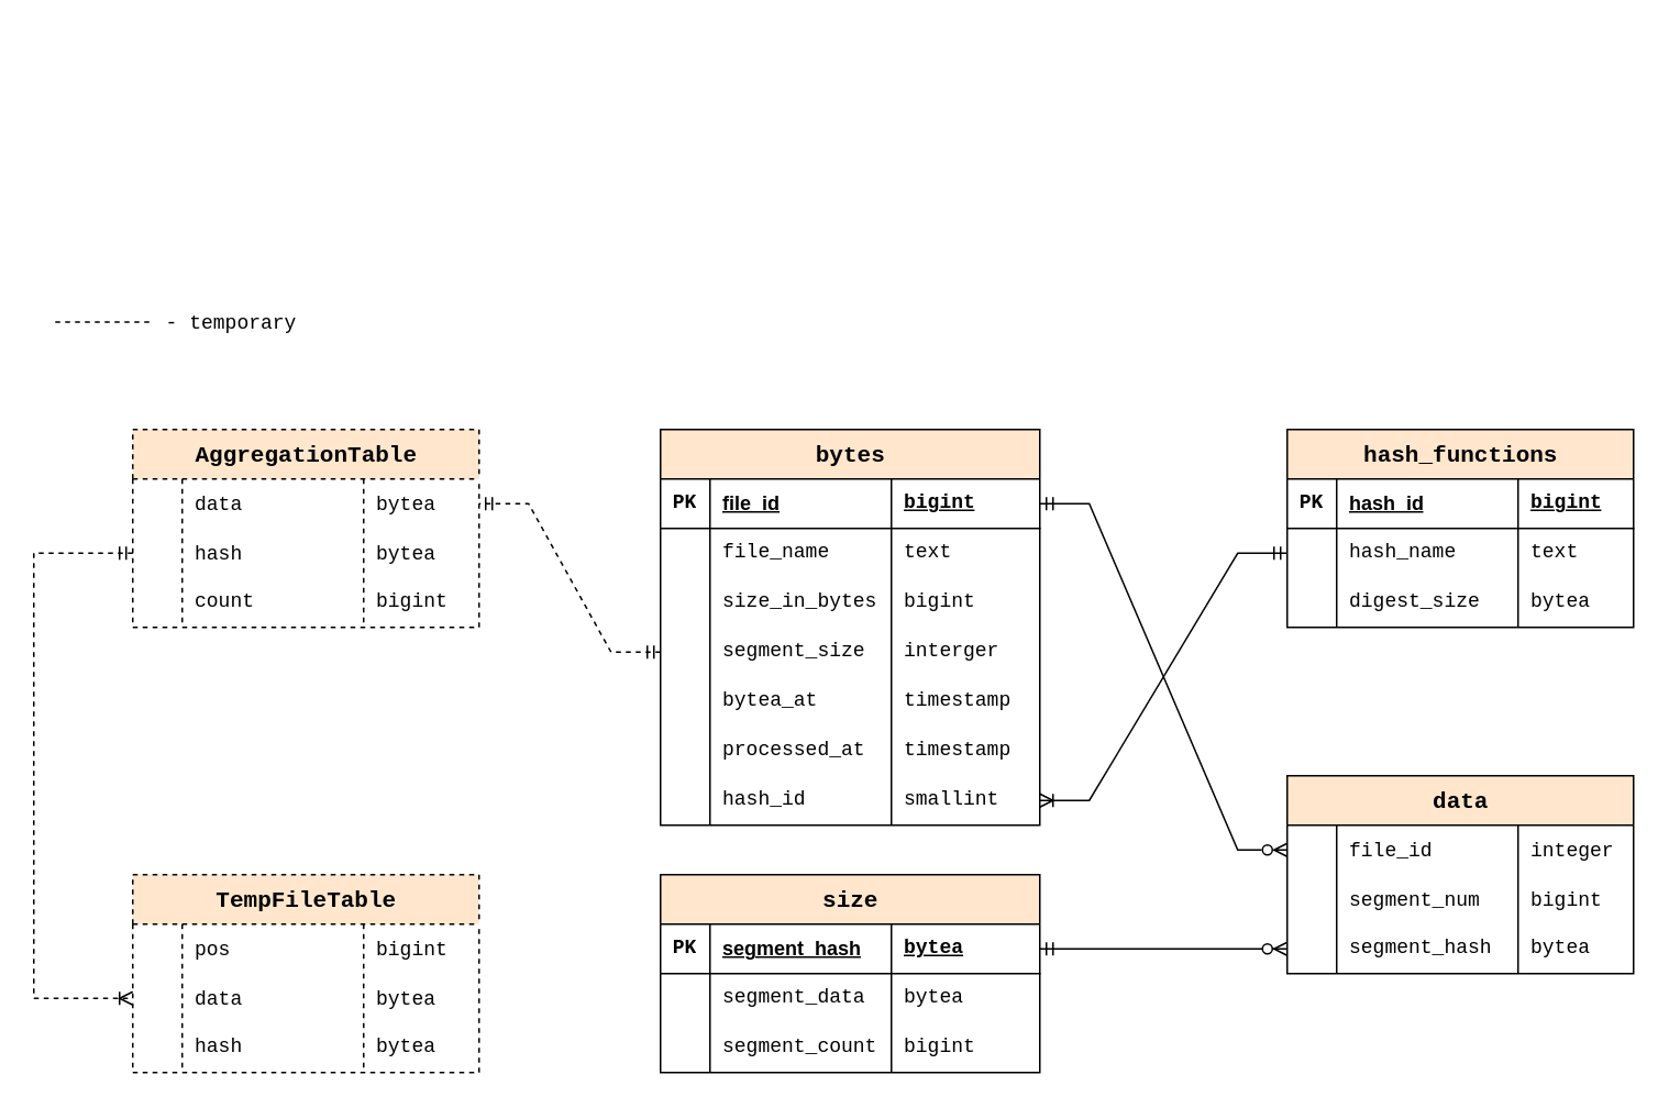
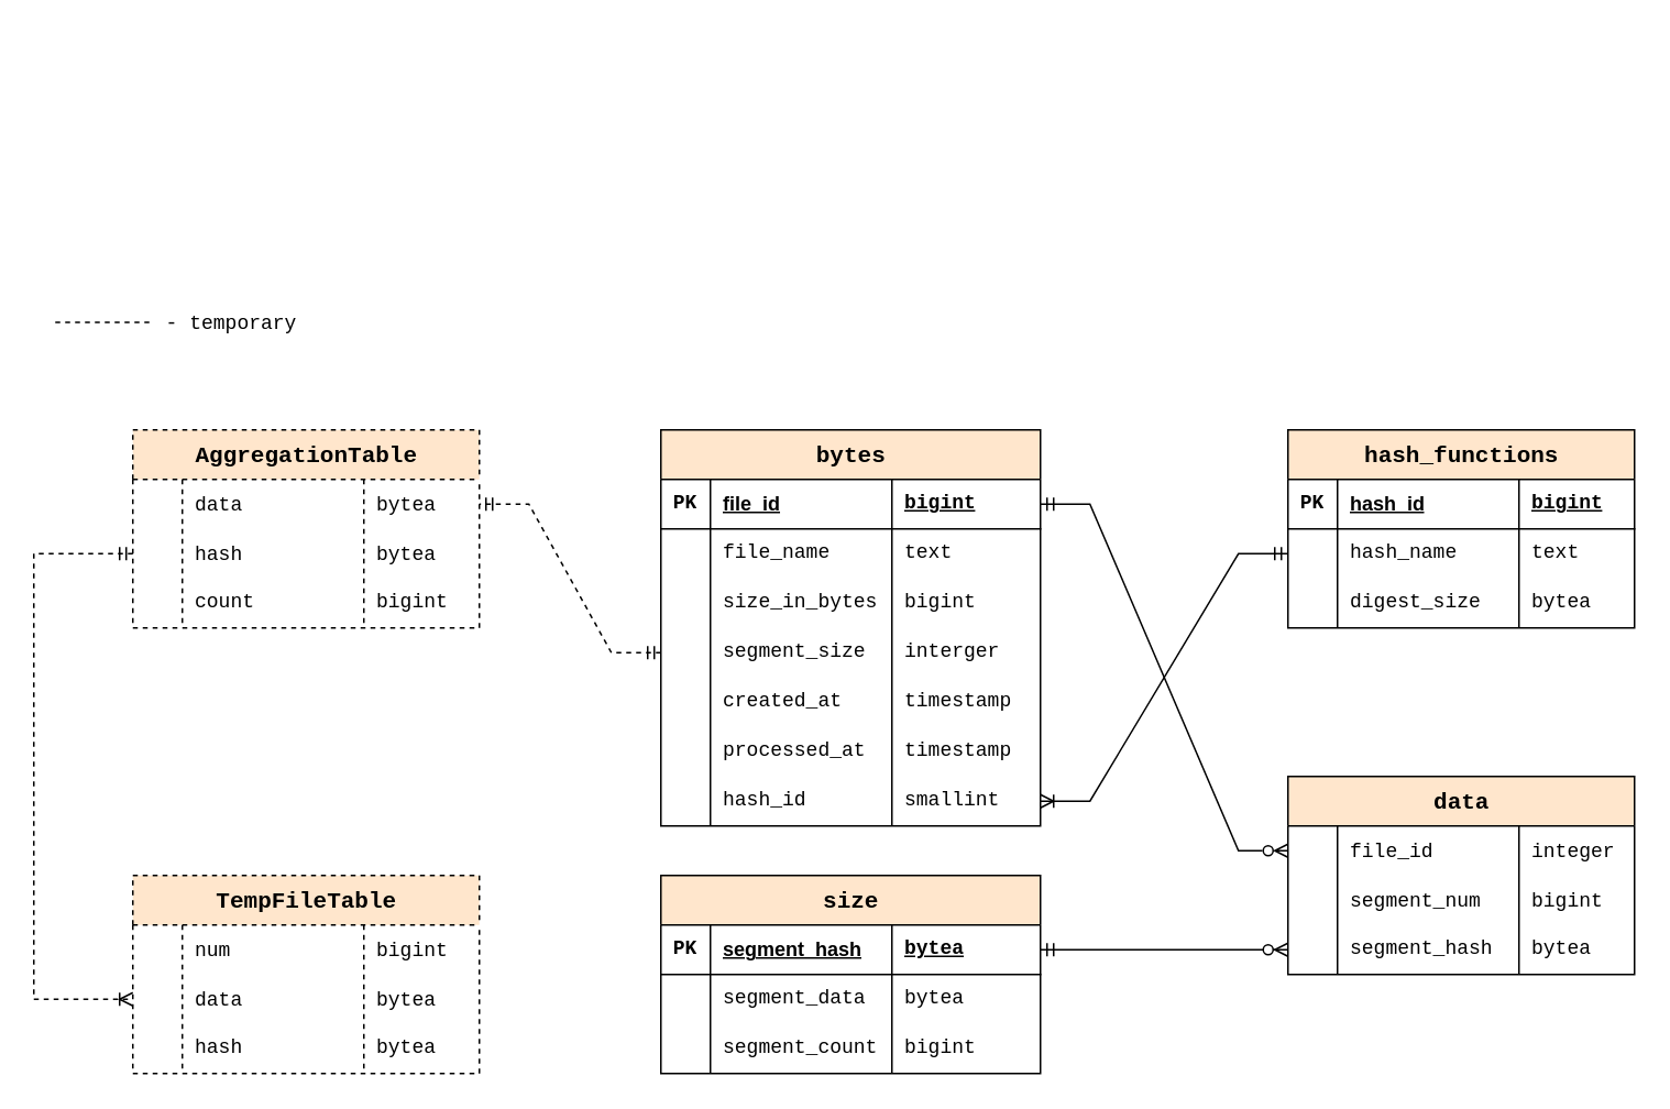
- <mxCell id="87" value="bytea_at" style="shape=partialRectangle;connectable=0;fillColor=none;top=0;left=0;bottom=0;right=0;align=left;spacingLeft=6;overflow=hidden;whiteSpace=wrap;html=1;fontFamily=Courier New;" vertex="1" parent="85"><mxGeometry x="30" width="110" height="30" as="geometry"><mxRectangle width="110" height="30" as="alternateBounds" /></mxGeometry></mxCell>
+ <mxCell id="87" value="created_at" style="shape=partialRectangle;connectable=0;fillColor=none;top=0;left=0;bottom=0;right=0;align=left;spacingLeft=6;overflow=hidden;whiteSpace=wrap;html=1;fontFamily=Courier New;" vertex="1" parent="85"><mxGeometry x="30" width="110" height="30" as="geometry"><mxRectangle width="110" height="30" as="alternateBounds" /></mxGeometry></mxCell>
- <mxCell id="5" value="&lt;font face=&quot;Courier New&quot;&gt;pos&lt;/font&gt;" style="shape=partialRectangle;connectable=0;fillColor=none;top=0;left=0;bottom=0;right=0;align=left;spacingLeft=6;overflow=hidden;whiteSpace=wrap;html=1;" parent="3" vertex="1"><mxGeometry x="30" width="110" height="30" as="geometry"><mxRectangle width="110" height="30" as="alternateBounds" /></mxGeometry></mxCell>
+ <mxCell id="5" value="&lt;font face=&quot;Courier New&quot;&gt;num&lt;/font&gt;" style="shape=partialRectangle;connectable=0;fillColor=none;top=0;left=0;bottom=0;right=0;align=left;spacingLeft=6;overflow=hidden;whiteSpace=wrap;html=1;" parent="3" vertex="1"><mxGeometry x="30" width="110" height="30" as="geometry"><mxRectangle width="110" height="30" as="alternateBounds" /></mxGeometry></mxCell>
